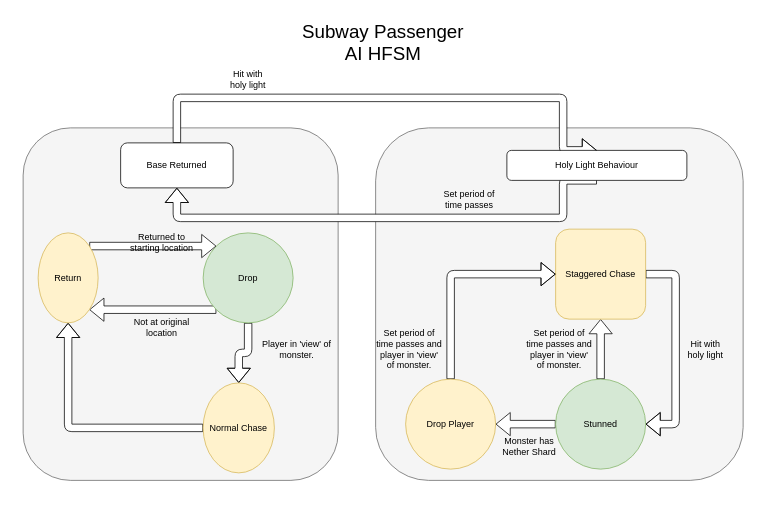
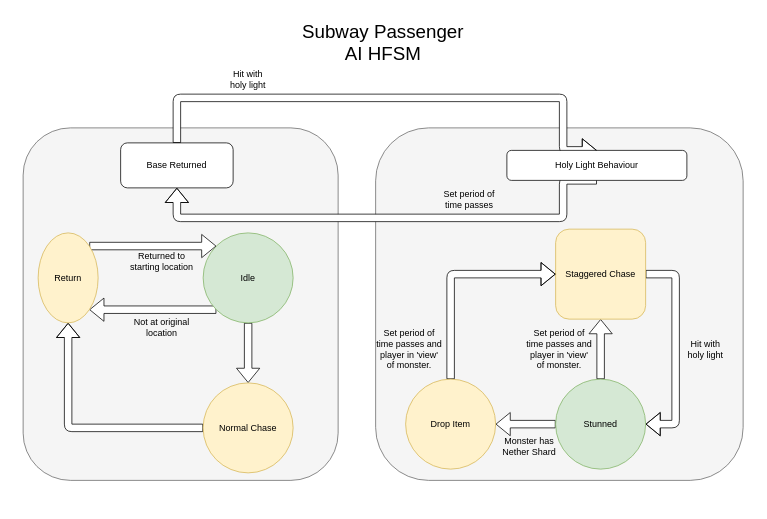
- <mxCell id="21" value="Returned to starting location" style="text;html=1;strokeColor=none;fillColor=none;align=center;verticalAlign=middle;whiteSpace=wrap;rounded=0;shadow=0;" vertex="1" parent="1"><mxGeometry x="170" y="308" width="90" height="30" as="geometry" /></mxCell>
+ <mxCell id="21" value="Returned to starting location" style="text;html=1;strokeColor=none;fillColor=none;align=center;verticalAlign=middle;whiteSpace=wrap;rounded=0;shadow=0;" vertex="1" parent="1"><mxGeometry x="170" y="333" width="90" height="30" as="geometry" /></mxCell>
- <mxCell id="7" value="Drop" style="ellipse;whiteSpace=wrap;html=1;aspect=fixed;shadow=0;fillColor=#d5e8d4;strokeColor=#82b366;" vertex="1" parent="1"><mxGeometry x="270" y="310" width="120" height="120" as="geometry" /></mxCell>
+ <mxCell id="7" value="Idle" style="ellipse;whiteSpace=wrap;html=1;aspect=fixed;shadow=0;fillColor=#d5e8d4;strokeColor=#82b366;" vertex="1" parent="1"><mxGeometry x="270" y="310" width="120" height="120" as="geometry" /></mxCell>
- <mxCell id="22" value="Player in 'view' of monster." style="text;html=1;strokeColor=none;fillColor=none;align=center;verticalAlign=middle;whiteSpace=wrap;rounded=0;shadow=0;" vertex="1" parent="1"><mxGeometry x="340" y="450" width="110" height="30" as="geometry" /></mxCell>
- <mxCell id="24" value="Drop Player" style="ellipse;whiteSpace=wrap;html=1;aspect=fixed;shadow=0;fillColor=#fff2cc;strokeColor=#d6b656;" vertex="1" parent="1"><mxGeometry x="540" y="505" width="120" height="120" as="geometry" /></mxCell>
+ <mxCell id="24" value="Drop Item" style="ellipse;whiteSpace=wrap;html=1;aspect=fixed;shadow=0;fillColor=#fff2cc;strokeColor=#d6b656;" vertex="1" parent="1"><mxGeometry x="540" y="505" width="120" height="120" as="geometry" /></mxCell>
- <mxCell id="9" value="Normal Chase" style="ellipse;whiteSpace=wrap;html=1;aspect=fixed;shadow=0;fillColor=#fff2cc;strokeColor=#d6b656;" vertex="1" parent="1"><mxGeometry x="270" y="510" width="95" height="120" as="geometry" /></mxCell>
+ <mxCell id="9" value="Normal Chase" style="ellipse;whiteSpace=wrap;html=1;aspect=fixed;shadow=0;fillColor=#fff2cc;strokeColor=#d6b656;" vertex="1" parent="1"><mxGeometry x="270" y="510" width="120" height="120" as="geometry" /></mxCell>
